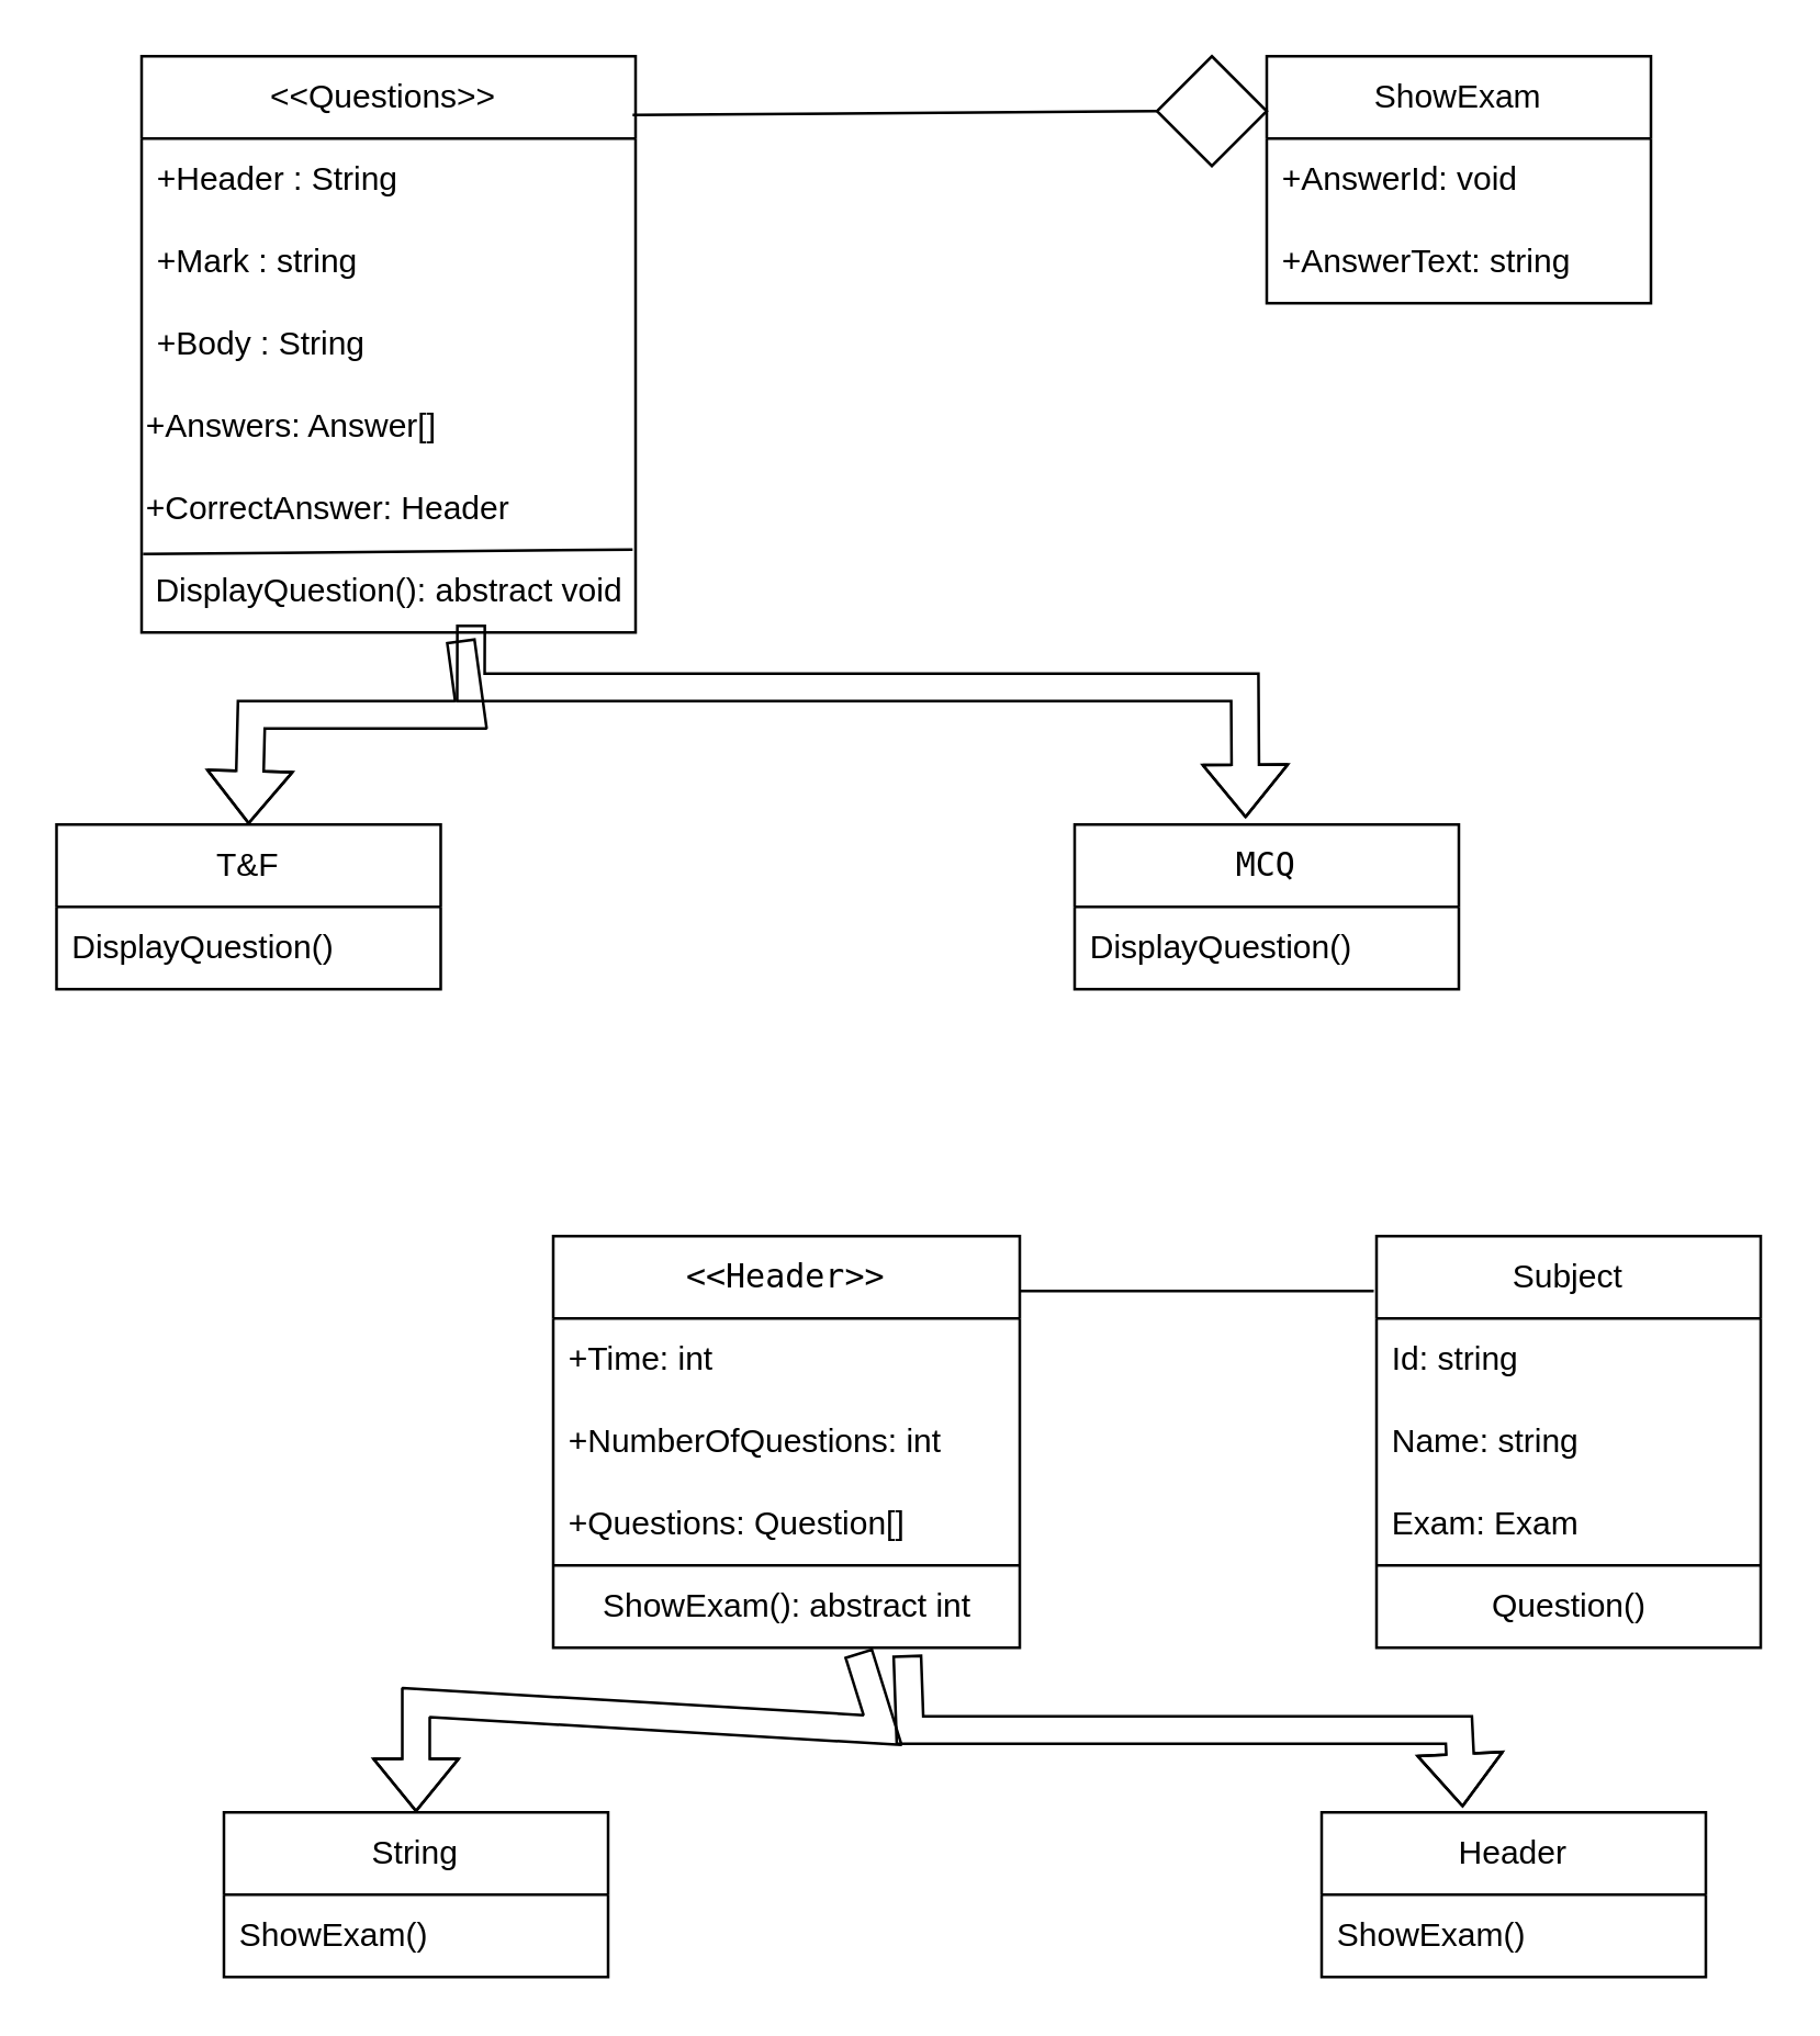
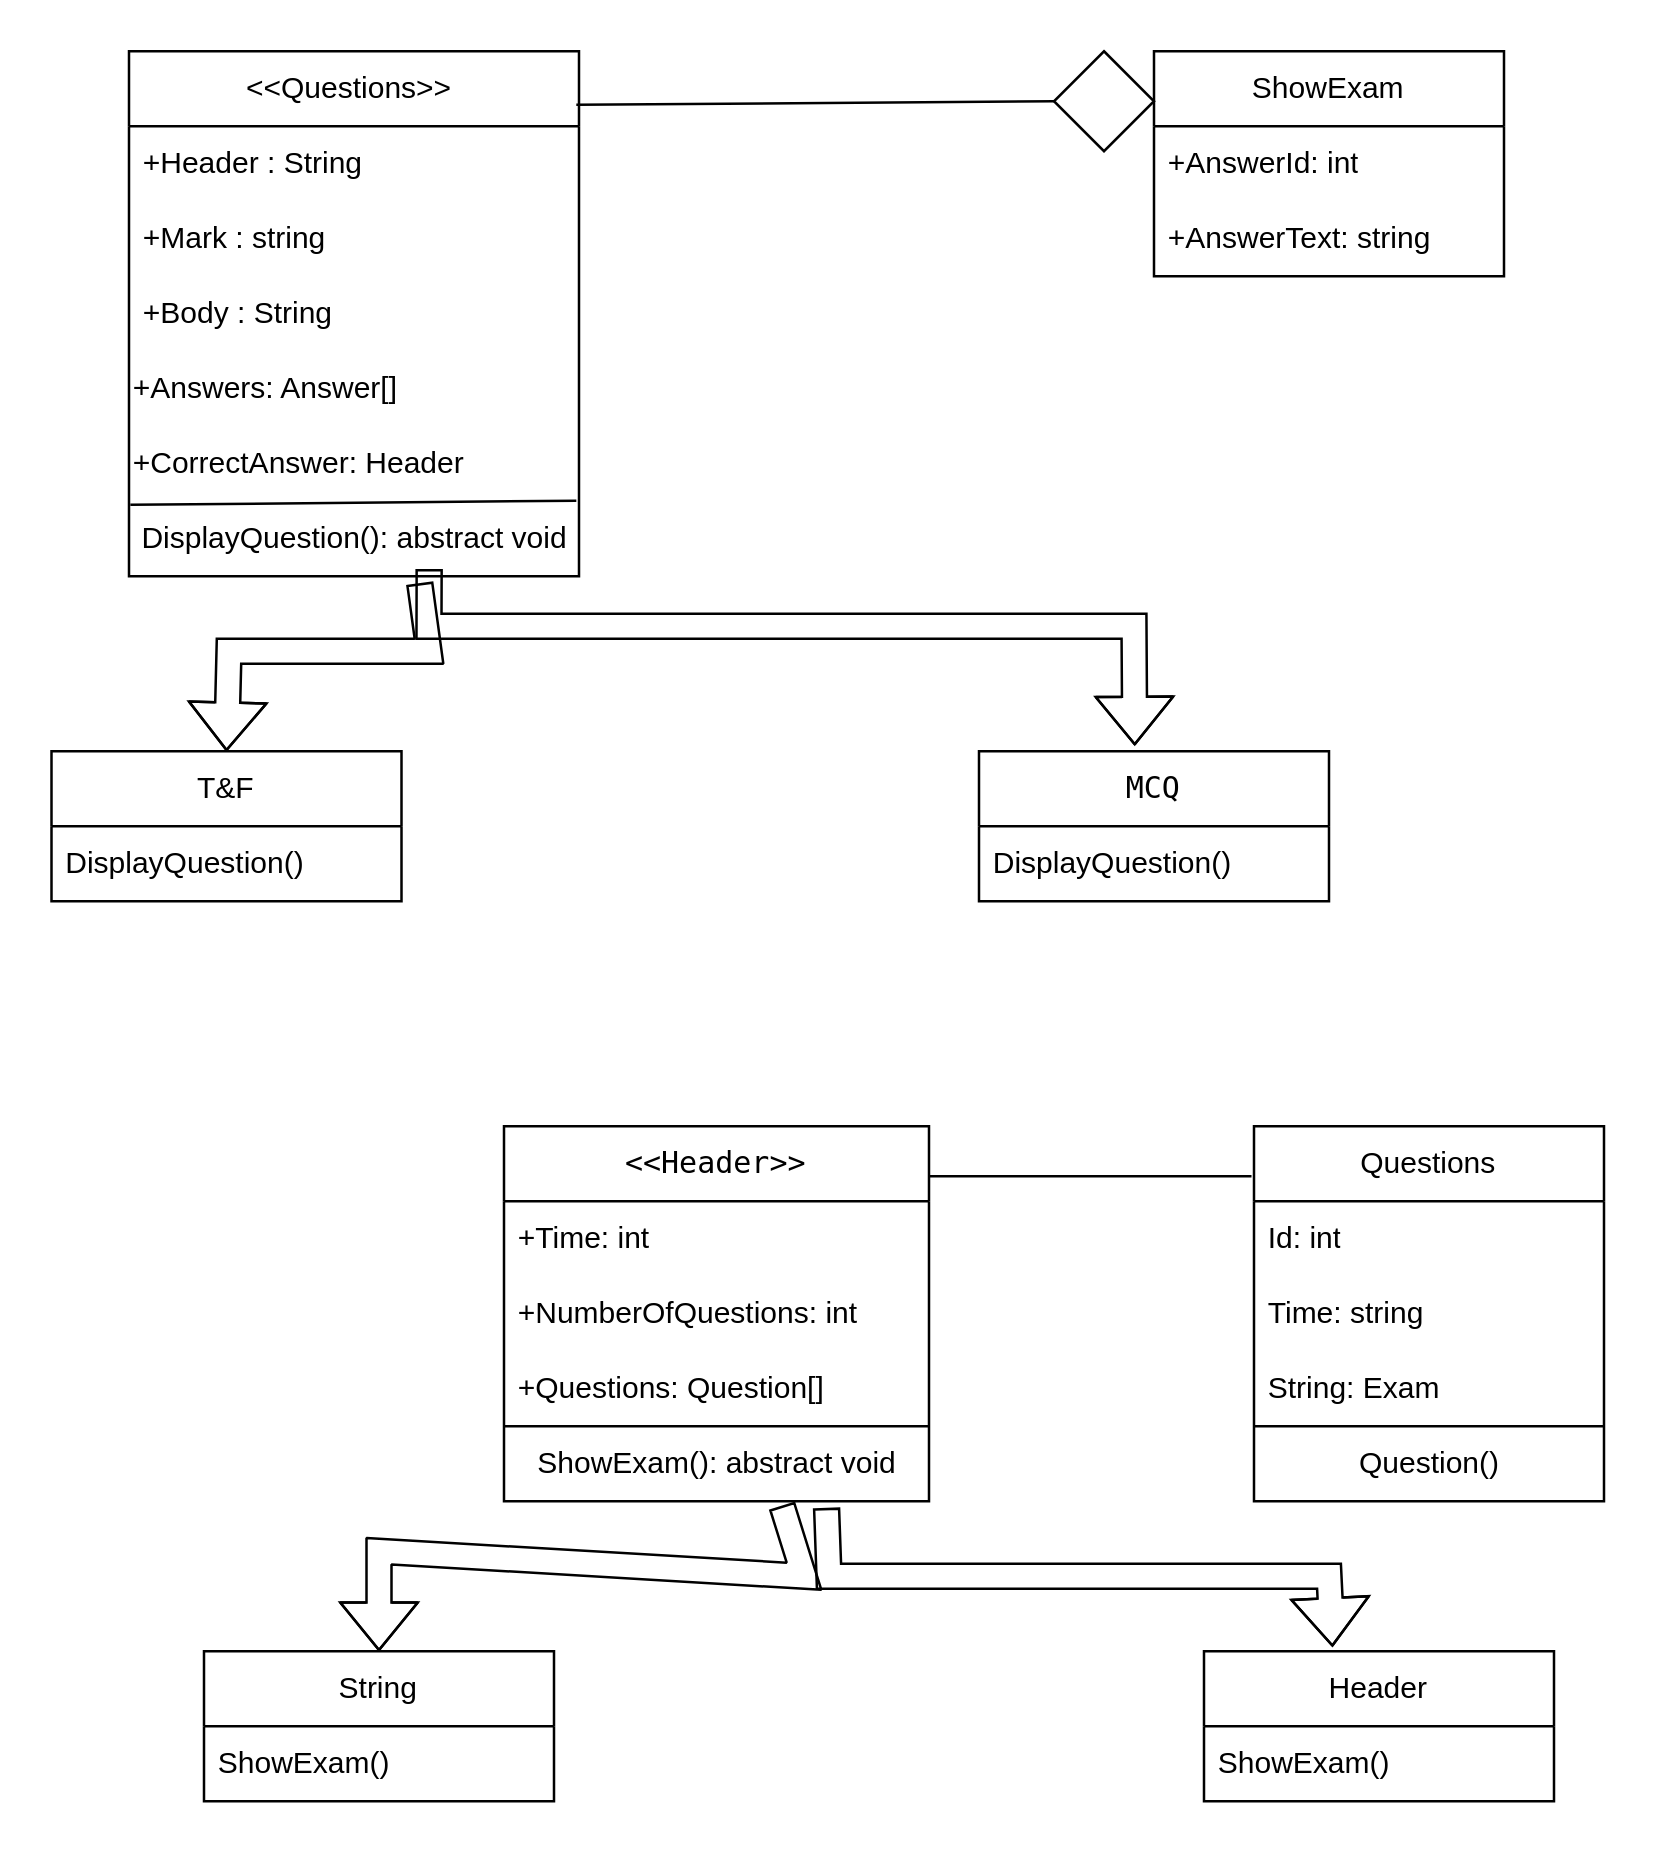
- <mxCell id="16" value="+AnswerId: void" style="text;strokeColor=none;fillColor=none;align=left;verticalAlign=middle;spacingLeft=4;spacingRight=4;overflow=hidden;points=[[0,0.5],[1,0.5]];portConstraint=eastwest;rotatable=0;whiteSpace=wrap;html=1;" vertex="1" parent="15"><mxGeometry y="30" width="140" height="30" as="geometry" /></mxCell>
+ <mxCell id="16" value="+AnswerId: int" style="text;strokeColor=none;fillColor=none;align=left;verticalAlign=middle;spacingLeft=4;spacingRight=4;overflow=hidden;points=[[0,0.5],[1,0.5]];portConstraint=eastwest;rotatable=0;whiteSpace=wrap;html=1;" vertex="1" parent="15"><mxGeometry y="30" width="140" height="30" as="geometry" /></mxCell>
- <mxCell id="28" value="Subject" style="swimlane;fontStyle=0;childLayout=stackLayout;horizontal=1;startSize=30;horizontalStack=0;resizeParent=1;resizeParentMax=0;resizeLast=0;collapsible=1;marginBottom=0;whiteSpace=wrap;html=1;" vertex="1" parent="1"><mxGeometry x="501" y="450" width="140" height="150" as="geometry" /></mxCell>
+ <mxCell id="28" value="Questions" style="swimlane;fontStyle=0;childLayout=stackLayout;horizontal=1;startSize=30;horizontalStack=0;resizeParent=1;resizeParentMax=0;resizeLast=0;collapsible=1;marginBottom=0;whiteSpace=wrap;html=1;" vertex="1" parent="1"><mxGeometry x="501" y="450" width="140" height="150" as="geometry" /></mxCell>
- <mxCell id="29" value="Id: string" style="text;strokeColor=none;fillColor=none;align=left;verticalAlign=middle;spacingLeft=4;spacingRight=4;overflow=hidden;points=[[0,0.5],[1,0.5]];portConstraint=eastwest;rotatable=0;whiteSpace=wrap;html=1;" vertex="1" parent="28"><mxGeometry y="30" width="140" height="30" as="geometry" /></mxCell>
+ <mxCell id="29" value="Id: int" style="text;strokeColor=none;fillColor=none;align=left;verticalAlign=middle;spacingLeft=4;spacingRight=4;overflow=hidden;points=[[0,0.5],[1,0.5]];portConstraint=eastwest;rotatable=0;whiteSpace=wrap;html=1;" vertex="1" parent="28"><mxGeometry y="30" width="140" height="30" as="geometry" /></mxCell>
- <mxCell id="30" value="Name: string" style="text;strokeColor=none;fillColor=none;align=left;verticalAlign=middle;spacingLeft=4;spacingRight=4;overflow=hidden;points=[[0,0.5],[1,0.5]];portConstraint=eastwest;rotatable=0;whiteSpace=wrap;html=1;" vertex="1" parent="28"><mxGeometry y="60" width="140" height="30" as="geometry" /></mxCell>
+ <mxCell id="30" value="Time: string" style="text;strokeColor=none;fillColor=none;align=left;verticalAlign=middle;spacingLeft=4;spacingRight=4;overflow=hidden;points=[[0,0.5],[1,0.5]];portConstraint=eastwest;rotatable=0;whiteSpace=wrap;html=1;" vertex="1" parent="28"><mxGeometry y="60" width="140" height="30" as="geometry" /></mxCell>
- <mxCell id="31" value="Exam: Exam" style="text;strokeColor=none;fillColor=none;align=left;verticalAlign=middle;spacingLeft=4;spacingRight=4;overflow=hidden;points=[[0,0.5],[1,0.5]];portConstraint=eastwest;rotatable=0;whiteSpace=wrap;html=1;" vertex="1" parent="28"><mxGeometry y="90" width="140" height="30" as="geometry" /></mxCell>
+ <mxCell id="31" value="String: Exam" style="text;strokeColor=none;fillColor=none;align=left;verticalAlign=middle;spacingLeft=4;spacingRight=4;overflow=hidden;points=[[0,0.5],[1,0.5]];portConstraint=eastwest;rotatable=0;whiteSpace=wrap;html=1;" vertex="1" parent="28"><mxGeometry y="90" width="140" height="30" as="geometry" /></mxCell>
- <mxCell id="23" value="ShowExam(): abstract int" style="text;html=1;align=center;verticalAlign=middle;resizable=0;points=[];autosize=1;strokeColor=none;fillColor=none;" vertex="1" parent="18"><mxGeometry y="120" width="170" height="30" as="geometry" /></mxCell>
+ <mxCell id="23" value="ShowExam(): abstract void" style="text;html=1;align=center;verticalAlign=middle;resizable=0;points=[];autosize=1;strokeColor=none;fillColor=none;" vertex="1" parent="18"><mxGeometry y="120" width="170" height="30" as="geometry" /></mxCell>
